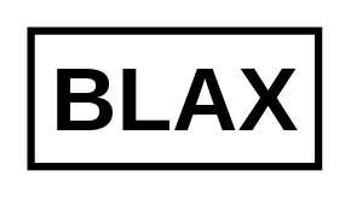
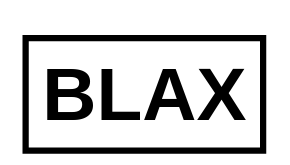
- <mxCell id="2" value="BLAX" style="text;html=1;align=center;verticalAlign=middle;resizable=0;points=[];autosize=1;fontSize=60;fontFamily=Helvetica;fontStyle=1;fillColor=default;strokeColor=default;strokeWidth=5;labelBorderColor=none;" parent="1" vertex="1"><mxGeometry x="20" y="20" width="190" height="90" as="geometry" /></mxCell>
+ <mxCell id="2" value="BLAX" style="text;html=1;align=center;verticalAlign=middle;resizable=0;points=[];autosize=1;fontSize=60;fontFamily=Helvetica;fontStyle=1;fillColor=default;strokeColor=default;strokeWidth=5;labelBorderColor=none;" parent="1" vertex="1"><mxGeometry x="20" y="30" width="190" height="90" as="geometry" /></mxCell>
